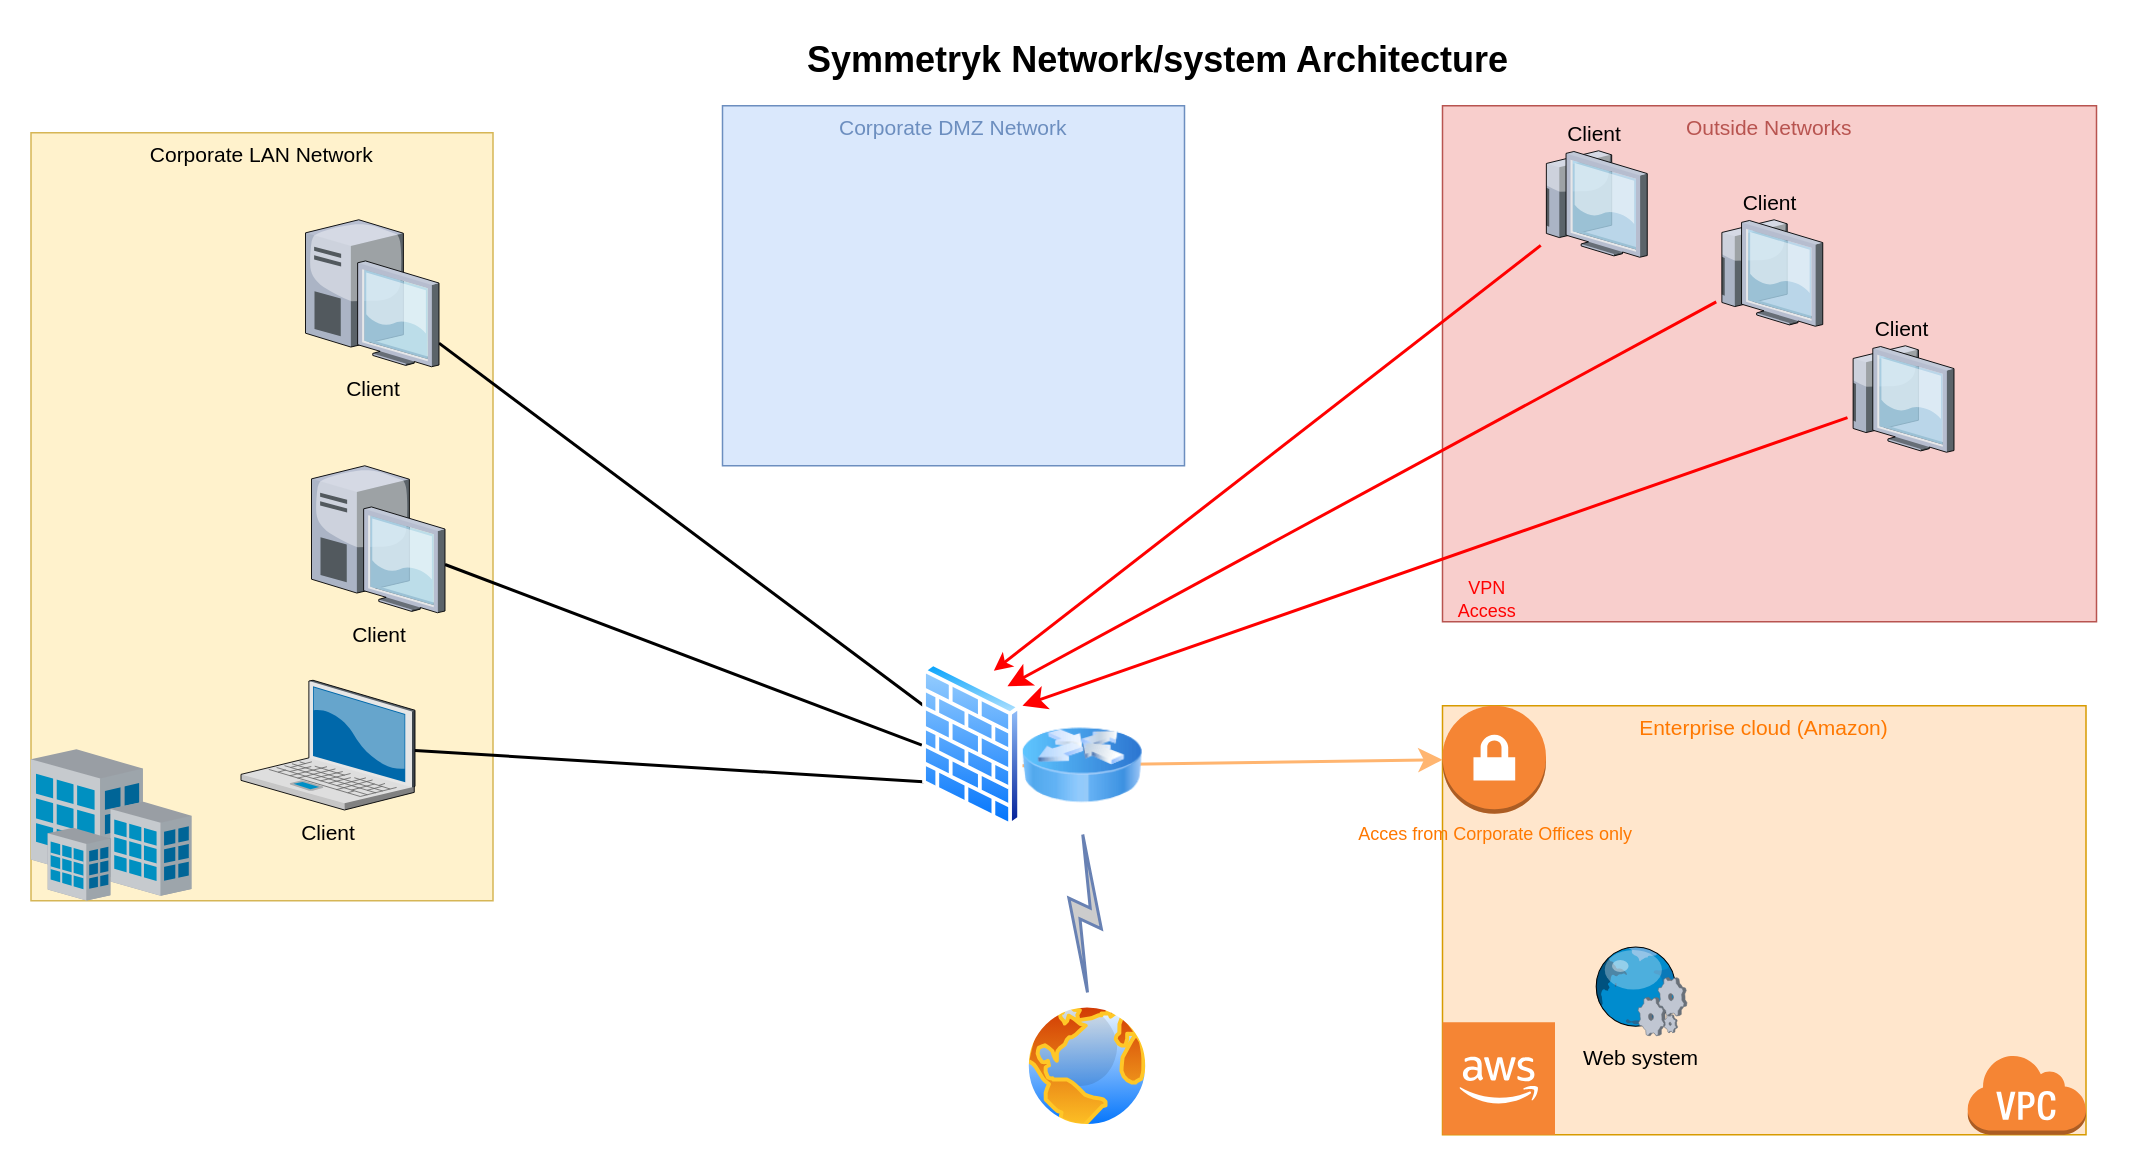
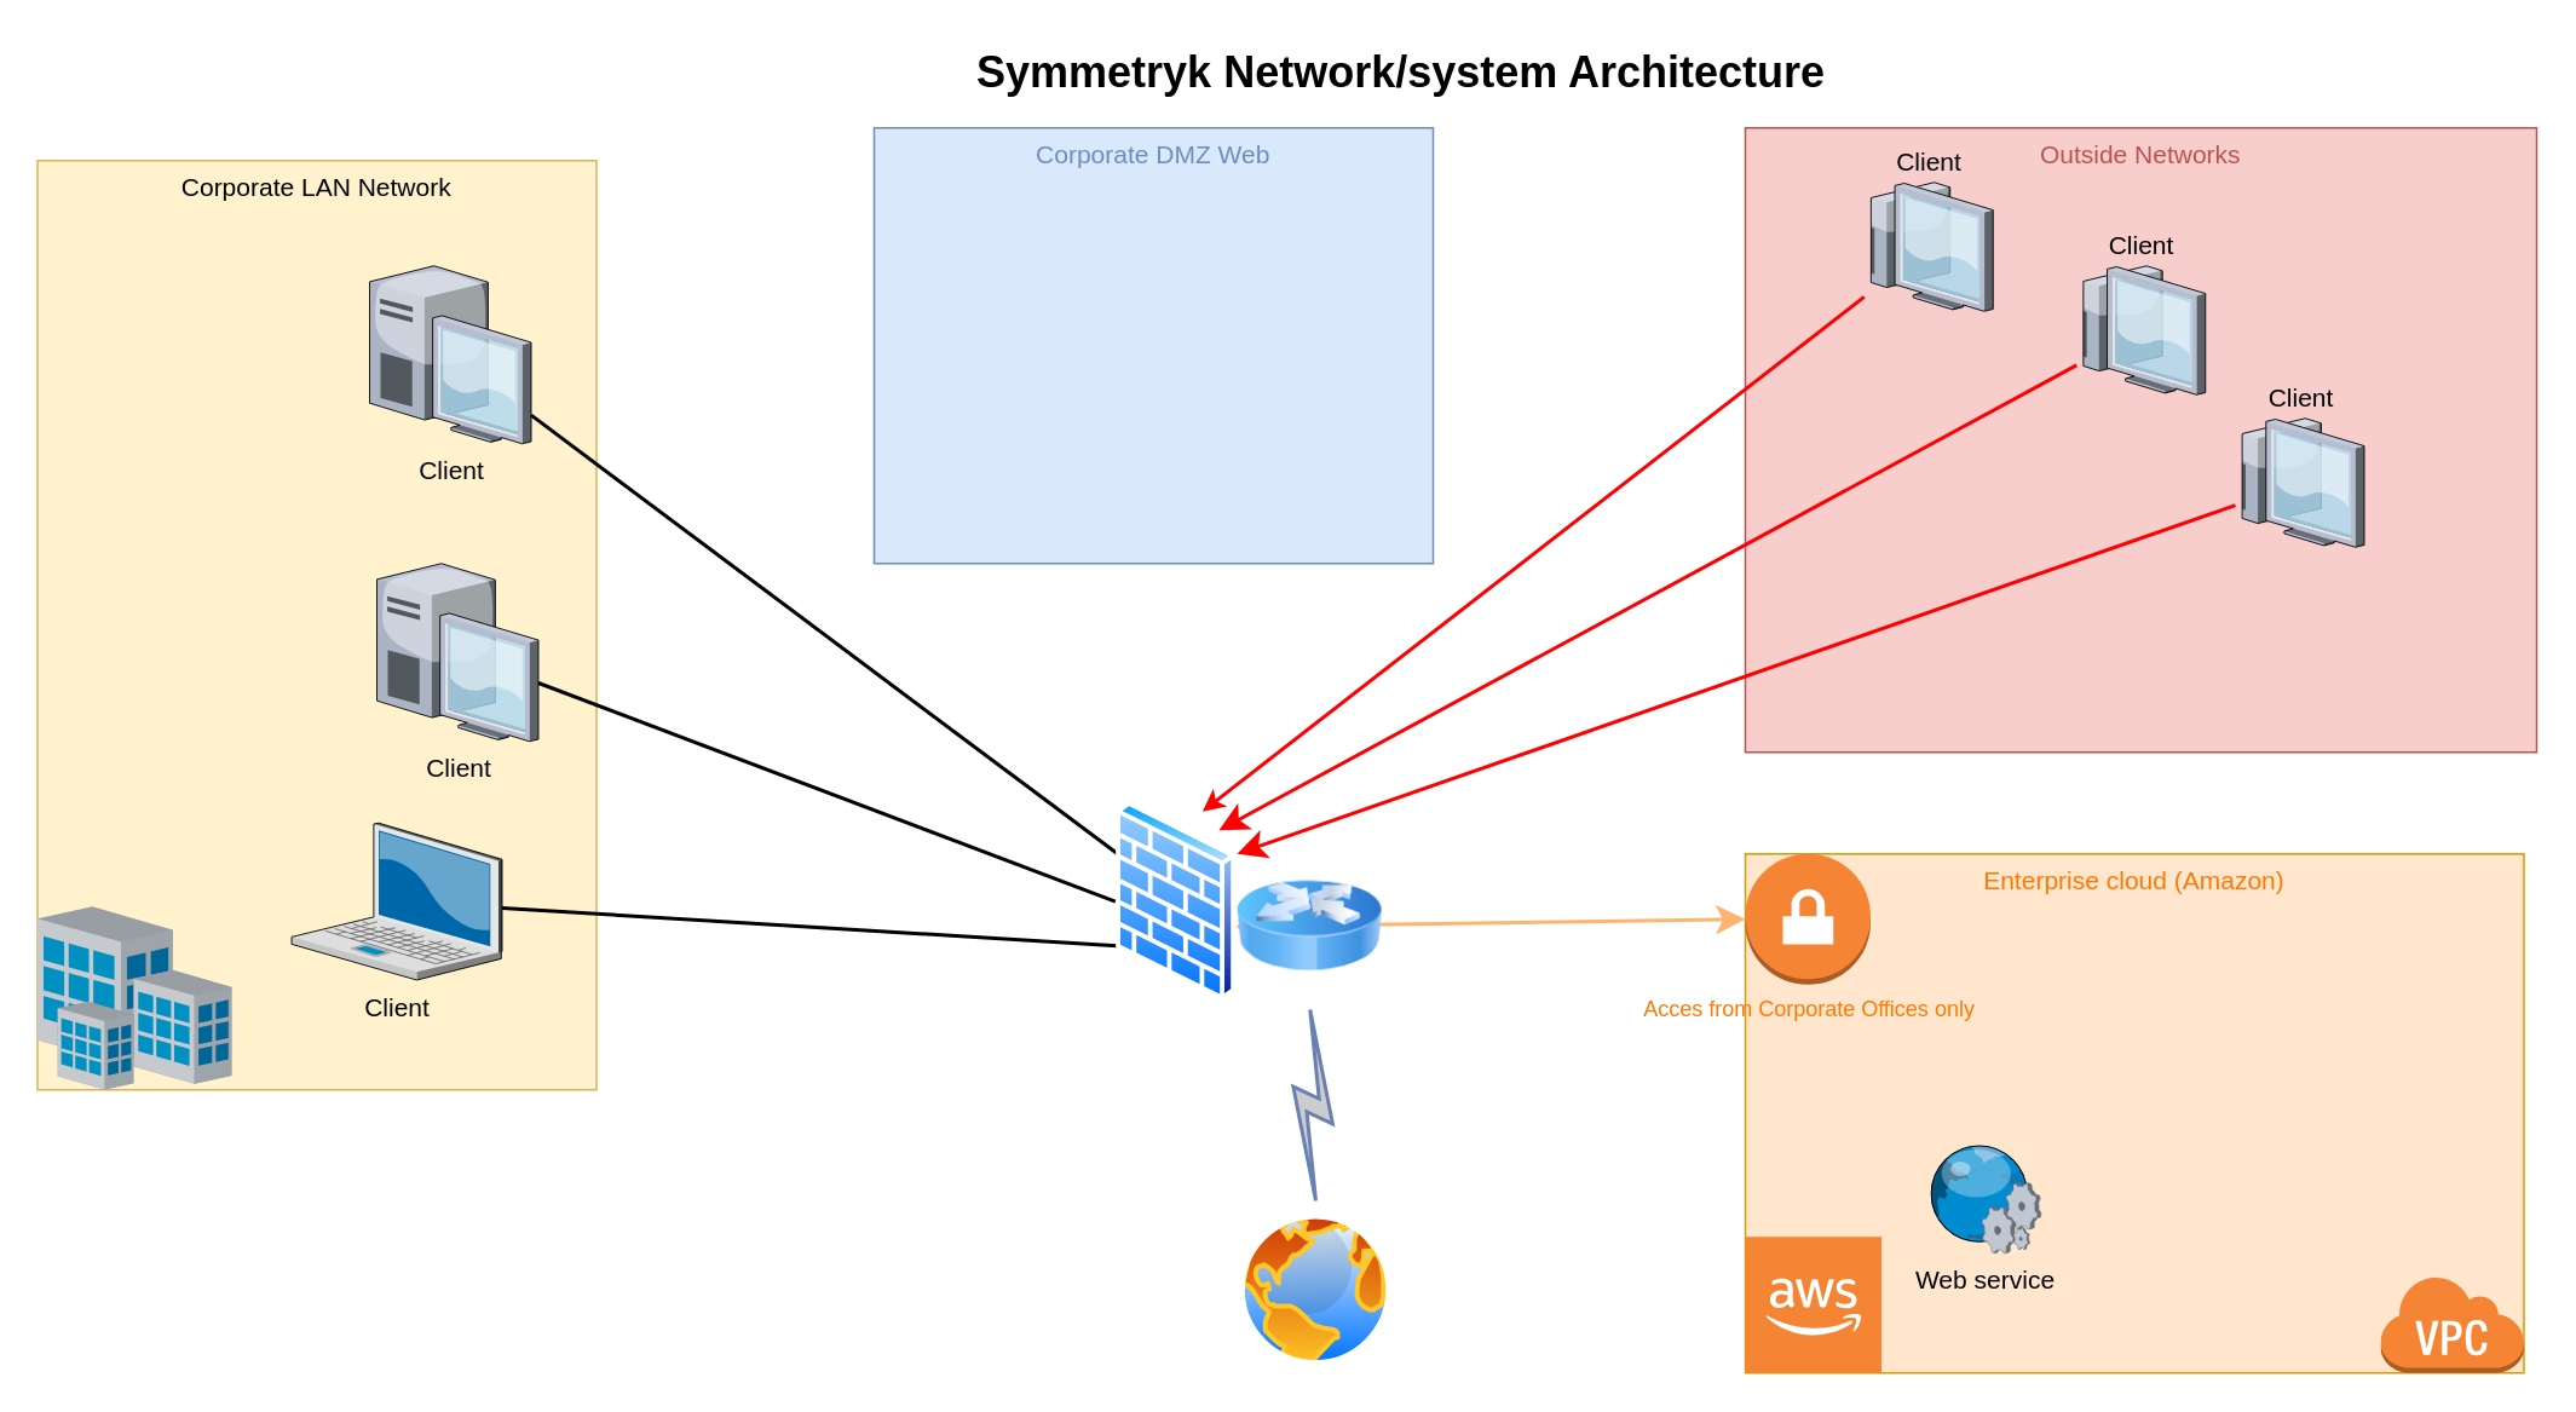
- <mxCell id="27" value="Corporate DMZ Network" style="whiteSpace=wrap;html=1;fillColor=#dae8fc;fontSize=14;strokeColor=#6c8ebf;verticalAlign=top;fontColor=#6c8ebf;" vertex="1" parent="1"><mxGeometry x="481" y="70" width="308" height="240" as="geometry" /></mxCell>
+ <mxCell id="27" value="Corporate DMZ Web" style="whiteSpace=wrap;html=1;fillColor=#dae8fc;fontSize=14;strokeColor=#6c8ebf;verticalAlign=top;fontColor=#6c8ebf;" vertex="1" parent="1"><mxGeometry x="481" y="70" width="308" height="240" as="geometry" /></mxCell>
- <mxCell id="28" value="VPN Access" style="text;html=1;strokeColor=none;fillColor=none;align=center;verticalAlign=middle;whiteSpace=wrap;rounded=0;fontColor=#FF0000;" vertex="1" parent="1"><mxGeometry x="961" y="384" width="60" height="30" as="geometry" /></mxCell>
- <mxCell id="18" value="Web system" style="verticalLabelPosition=bottom;aspect=fixed;html=1;verticalAlign=top;strokeColor=none;shape=mxgraph.citrix.web_service;fillColor=#66B2FF;gradientColor=#0066CC;fontSize=14;" parent="1" vertex="1"><mxGeometry x="1061" y="630" width="63" height="60" as="geometry" /></mxCell>
+ <mxCell id="18" value="Web service" style="verticalLabelPosition=bottom;aspect=fixed;html=1;verticalAlign=top;strokeColor=none;shape=mxgraph.citrix.web_service;fillColor=#66B2FF;gradientColor=#0066CC;fontSize=14;" parent="1" vertex="1"><mxGeometry x="1061" y="630" width="63" height="60" as="geometry" /></mxCell>
